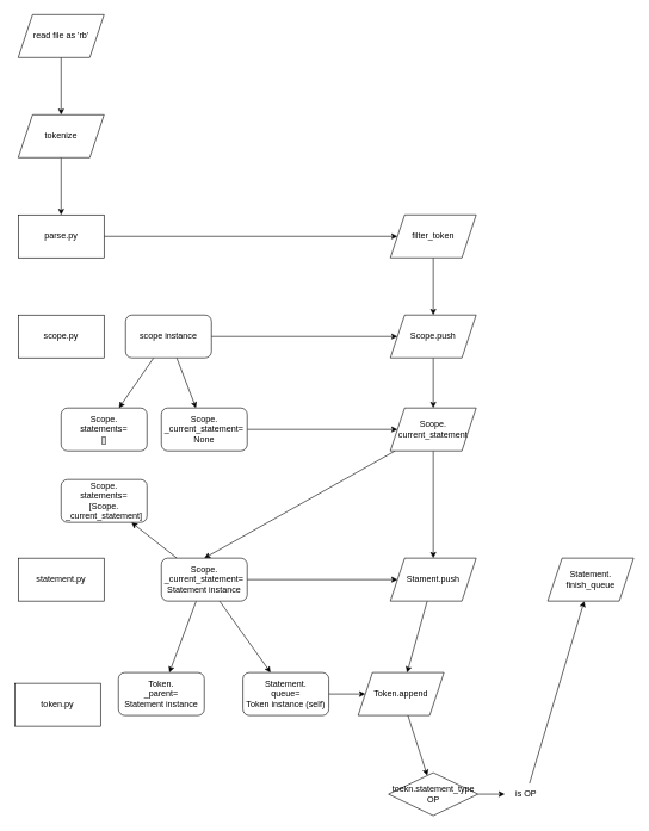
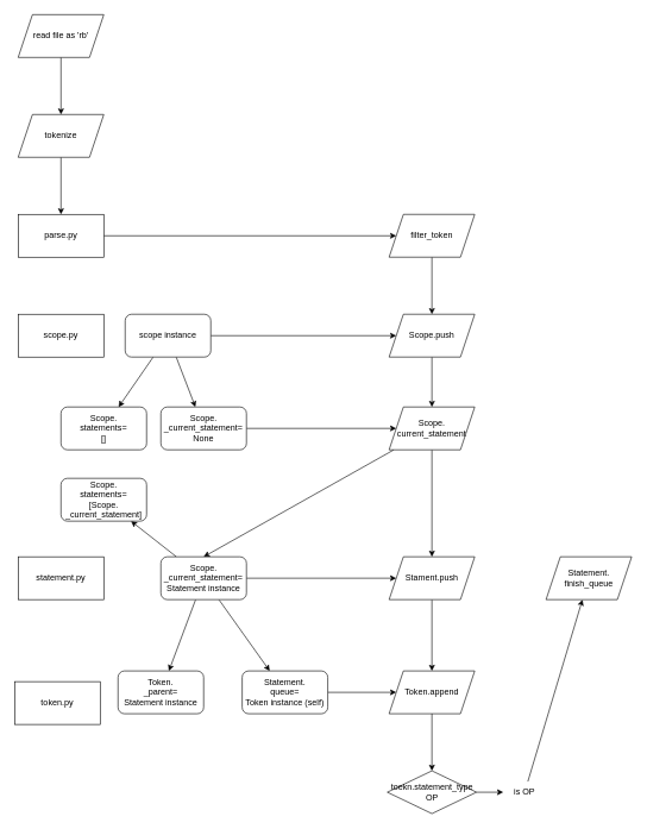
- <mxCell id="37" value="Token.append" style="shape=parallelogram;perimeter=parallelogramPerimeter;whiteSpace=wrap;html=1;fixedSize=1;" vertex="1" parent="1"><mxGeometry x="500" y="940" width="120" height="60" as="geometry" /></mxCell>
+ <mxCell id="37" value="Token.append" style="shape=parallelogram;perimeter=parallelogramPerimeter;whiteSpace=wrap;html=1;fixedSize=1;" vertex="1" parent="1"><mxGeometry x="545" y="940" width="120" height="60" as="geometry" /></mxCell>
